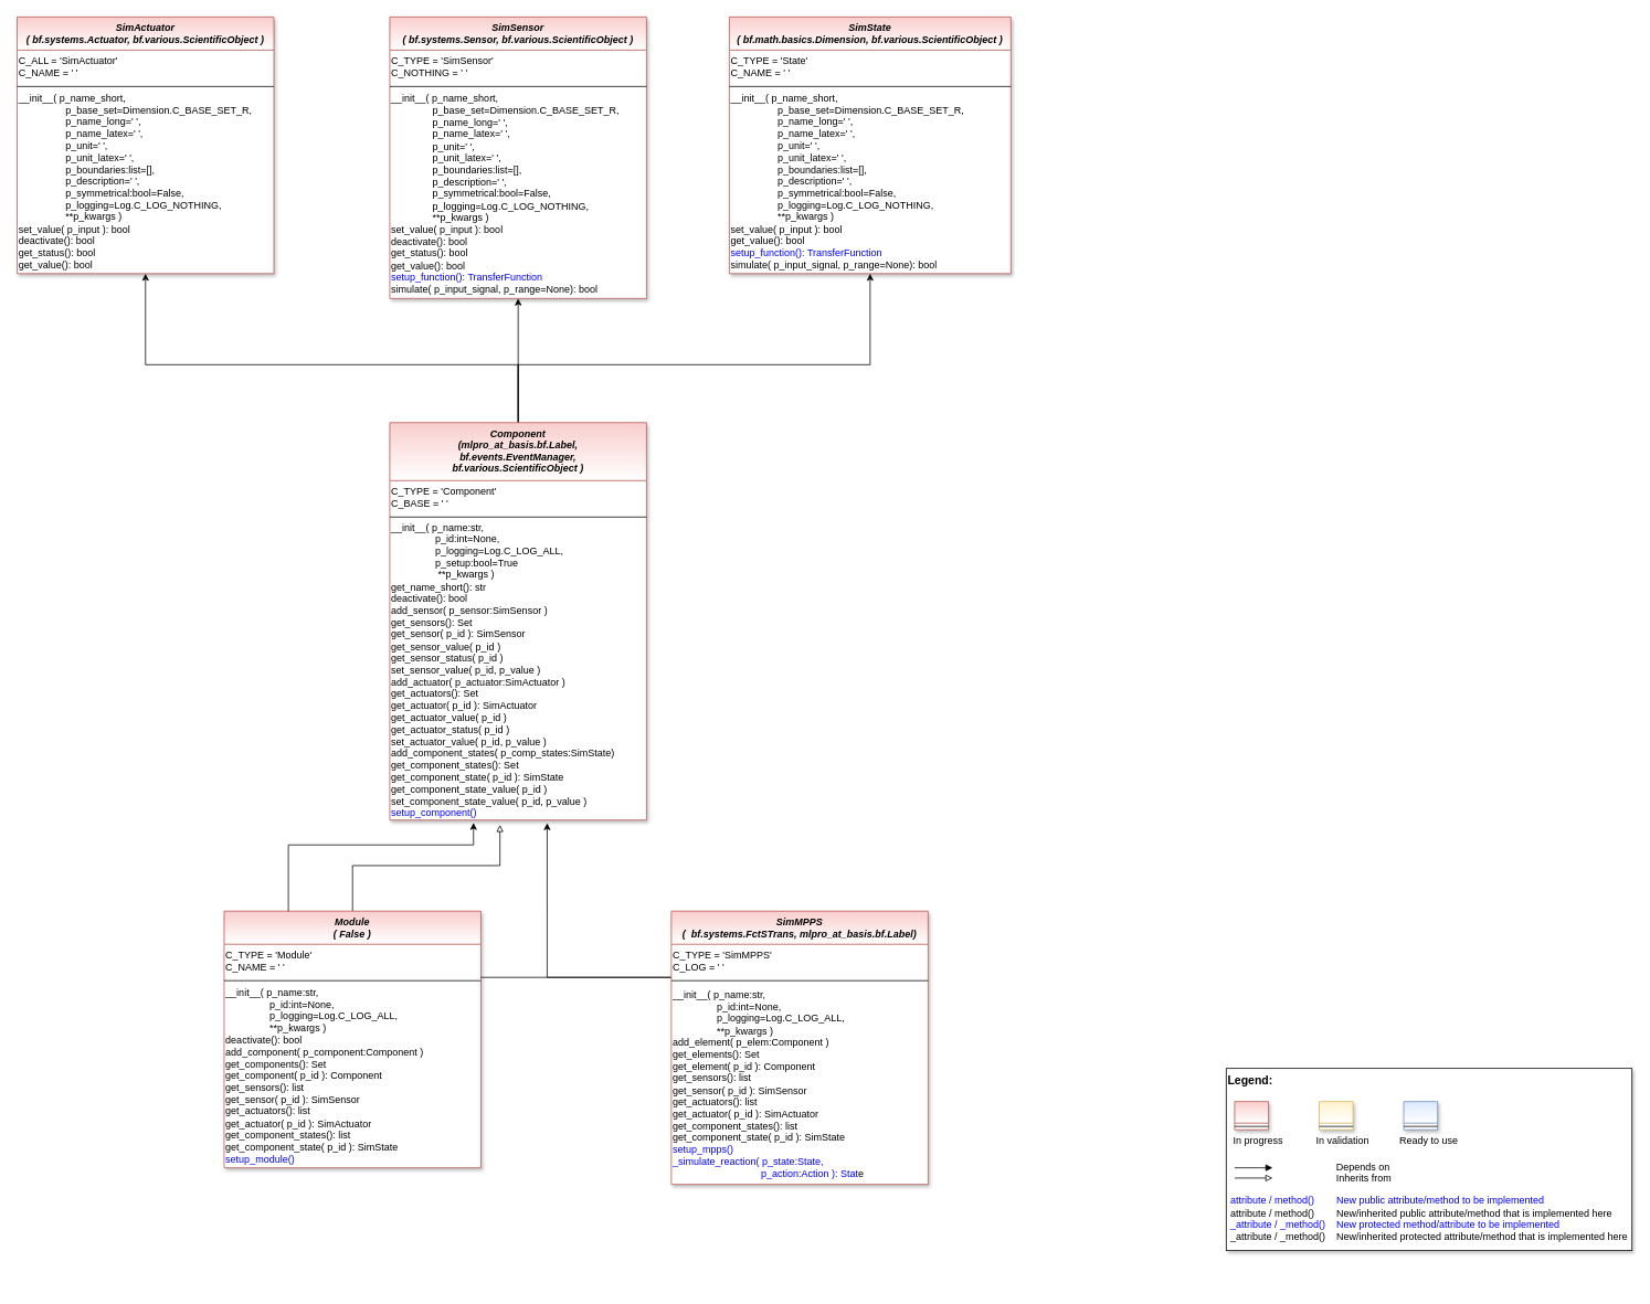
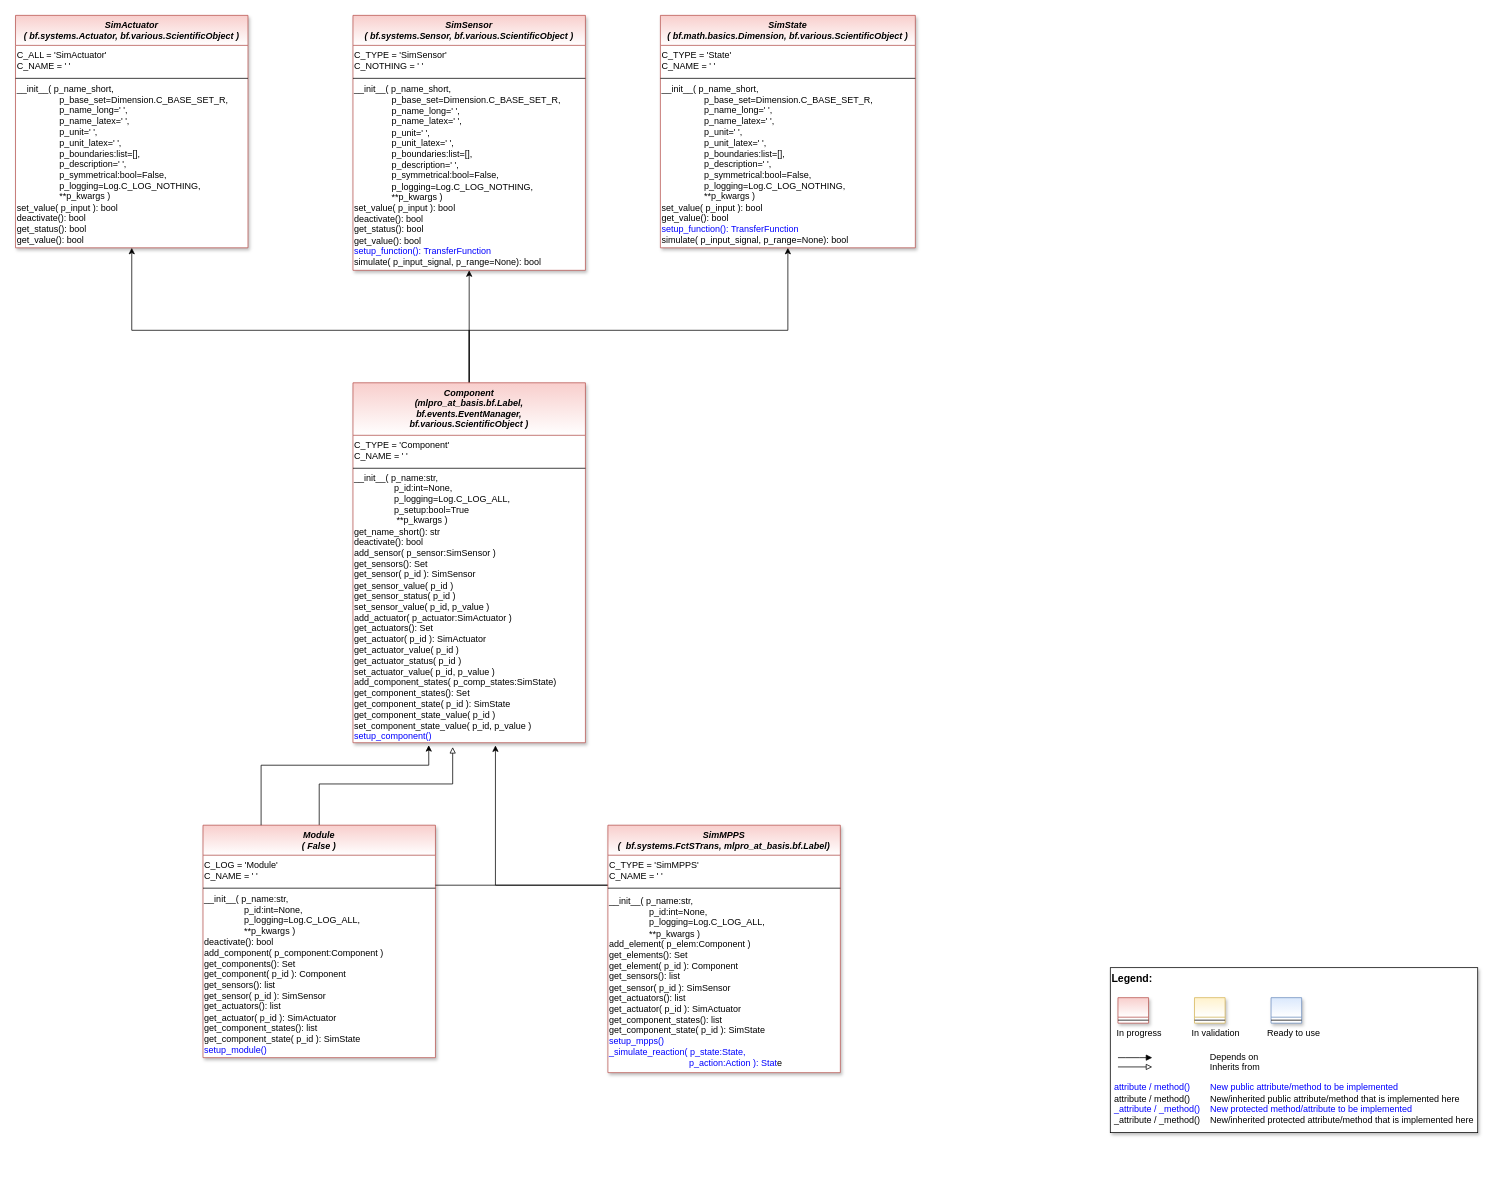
- <mxCell id="28" value="&lt;span style=&quot;&quot;&gt;C_TYPE = 'Component'&lt;br&gt;C_BASE = ' '&lt;br&gt;&lt;/span&gt;" style="text;html=1;strokeColor=none;fillColor=none;align=left;verticalAlign=middle;whiteSpace=wrap;rounded=0;" parent="27" vertex="1"><mxGeometry y="70" width="310" height="40" as="geometry" /></mxCell>
+ <mxCell id="28" value="&lt;span style=&quot;&quot;&gt;C_TYPE = 'Component'&lt;br&gt;C_NAME = ' '&lt;br&gt;&lt;/span&gt;" style="text;html=1;strokeColor=none;fillColor=none;align=left;verticalAlign=middle;whiteSpace=wrap;rounded=0;" parent="27" vertex="1"><mxGeometry y="70" width="310" height="40" as="geometry" /></mxCell>
- <mxCell id="33" value="&lt;span style=&quot;&quot;&gt;C_TYPE = 'Module'&lt;br&gt;C_NAME = ' '&lt;br&gt;&lt;/span&gt;" style="text;html=1;strokeColor=none;fillColor=none;align=left;verticalAlign=middle;whiteSpace=wrap;rounded=0;" parent="32" vertex="1"><mxGeometry y="40" width="310" height="40" as="geometry" /></mxCell>
+ <mxCell id="33" value="&lt;span style=&quot;&quot;&gt;C_LOG = 'Module'&lt;br&gt;C_NAME = ' '&lt;br&gt;&lt;/span&gt;" style="text;html=1;strokeColor=none;fillColor=none;align=left;verticalAlign=middle;whiteSpace=wrap;rounded=0;" parent="32" vertex="1"><mxGeometry y="40" width="310" height="40" as="geometry" /></mxCell>
- <mxCell id="39" value="&lt;span style=&quot;&quot;&gt;C_TYPE = 'SimMPPS'&lt;br&gt;C_LOG = ' '&lt;br&gt;&lt;/span&gt;" style="text;html=1;strokeColor=none;fillColor=none;align=left;verticalAlign=middle;whiteSpace=wrap;rounded=0;" parent="38" vertex="1"><mxGeometry y="40" width="310" height="40" as="geometry" /></mxCell>
+ <mxCell id="39" value="&lt;span style=&quot;&quot;&gt;C_TYPE = 'SimMPPS'&lt;br&gt;C_NAME = ' '&lt;br&gt;&lt;/span&gt;" style="text;html=1;strokeColor=none;fillColor=none;align=left;verticalAlign=middle;whiteSpace=wrap;rounded=0;" parent="38" vertex="1"><mxGeometry y="40" width="310" height="40" as="geometry" /></mxCell>
